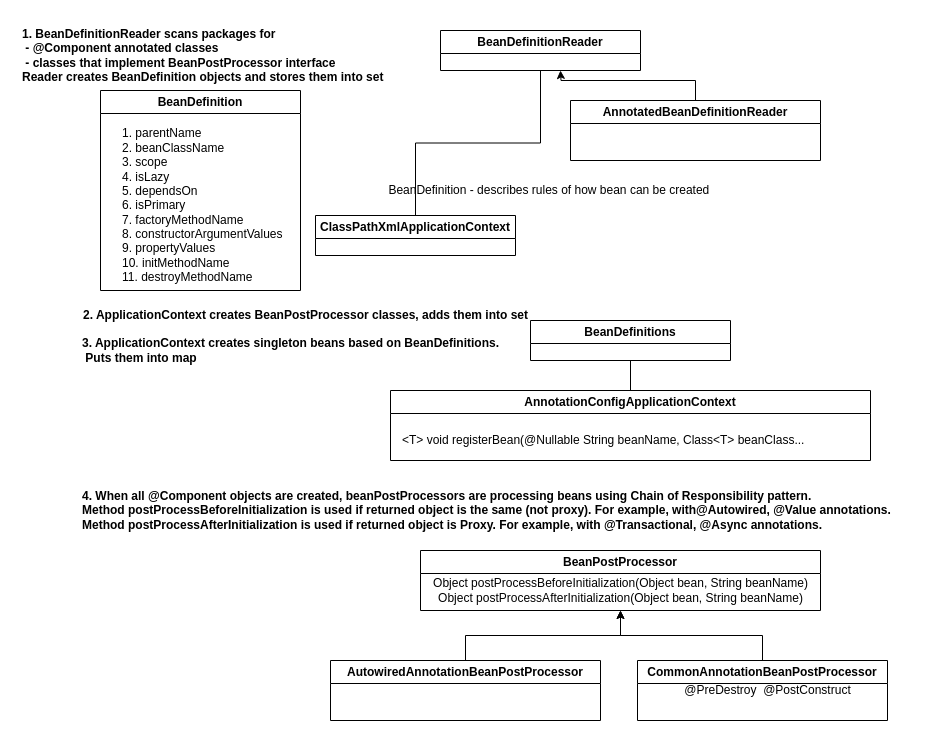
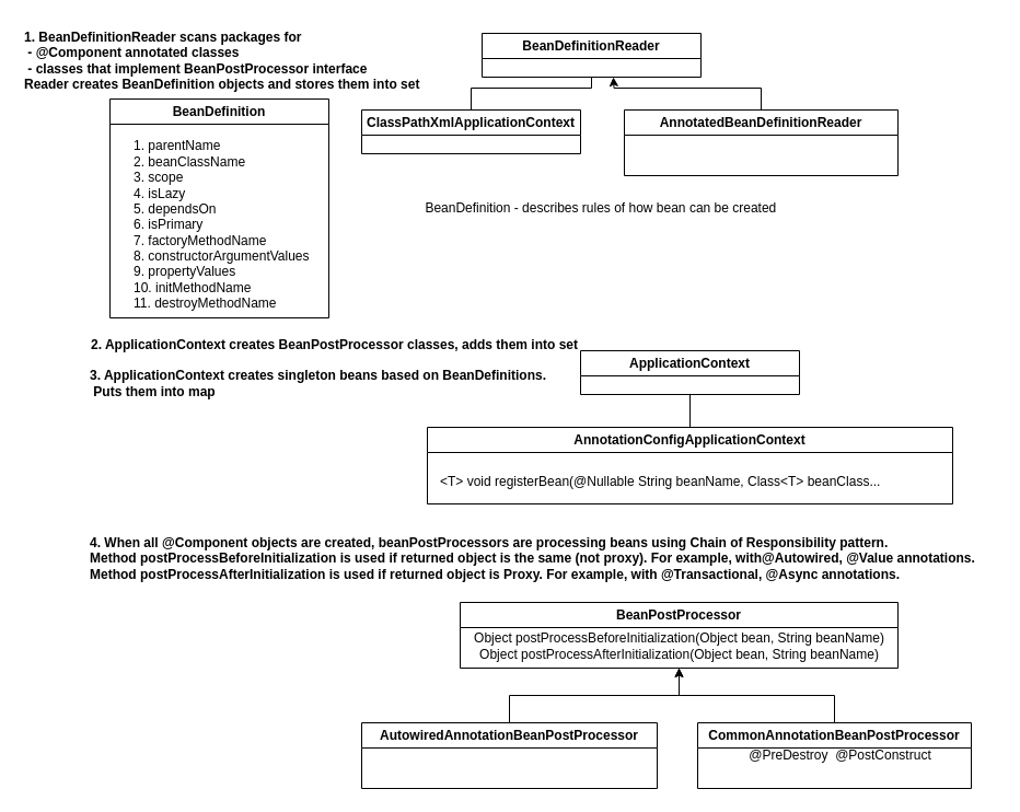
- <mxCell id="16" value="ClassPathXmlApplicationContext" style="swimlane;whiteSpace=wrap;html=1;" vertex="1" parent="1"><mxGeometry x="315" y="215" width="200" height="40" as="geometry" /></mxCell>
+ <mxCell id="16" value="ClassPathXmlApplicationContext" style="swimlane;whiteSpace=wrap;html=1;" vertex="1" parent="1"><mxGeometry x="330" y="100" width="200" height="40" as="geometry" /></mxCell>
- <mxCell id="19" value="BeanDefinitions" style="swimlane;whiteSpace=wrap;html=1;" vertex="1" parent="1"><mxGeometry x="530" y="320" width="200" height="40" as="geometry" /></mxCell>
+ <mxCell id="19" value="ApplicationContext" style="swimlane;whiteSpace=wrap;html=1;" vertex="1" parent="1"><mxGeometry x="530" y="320" width="200" height="40" as="geometry" /></mxCell>
